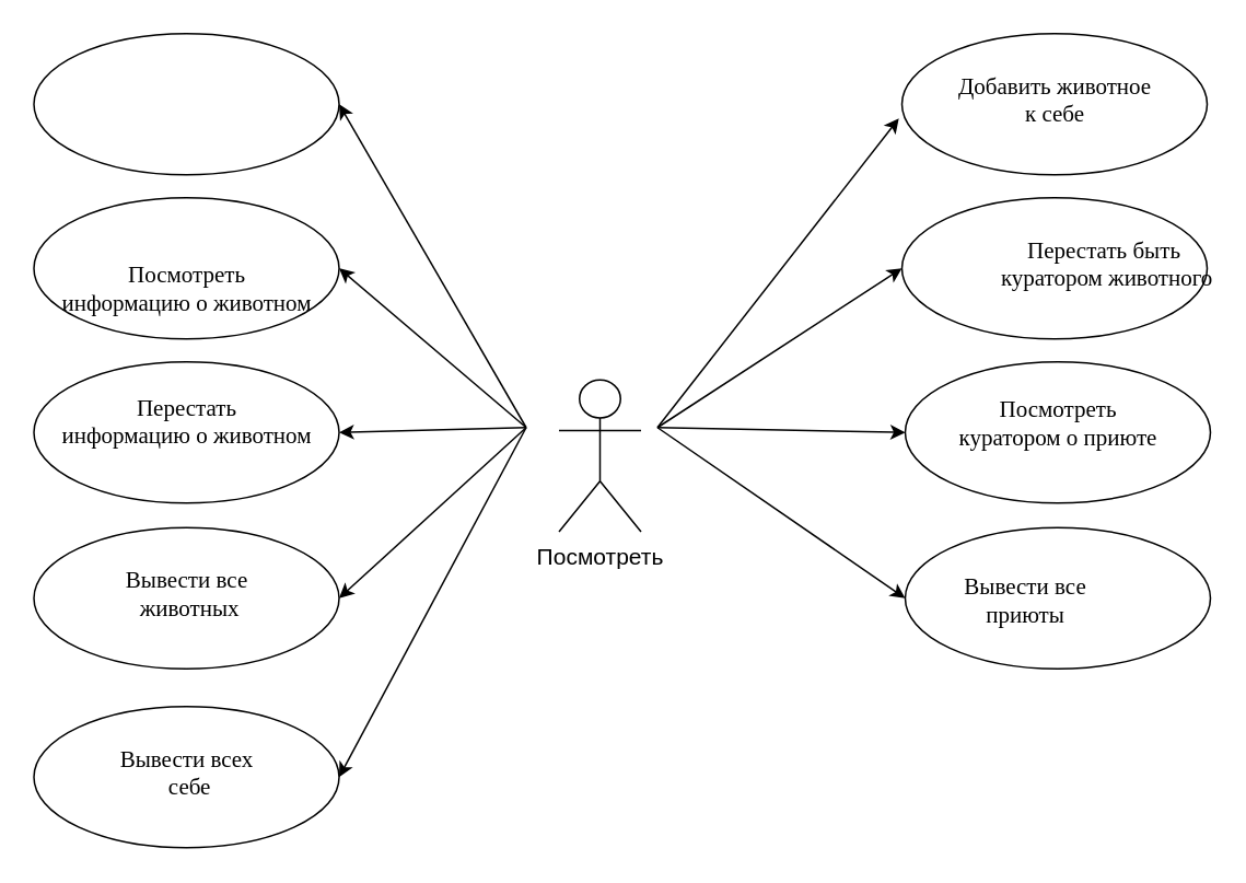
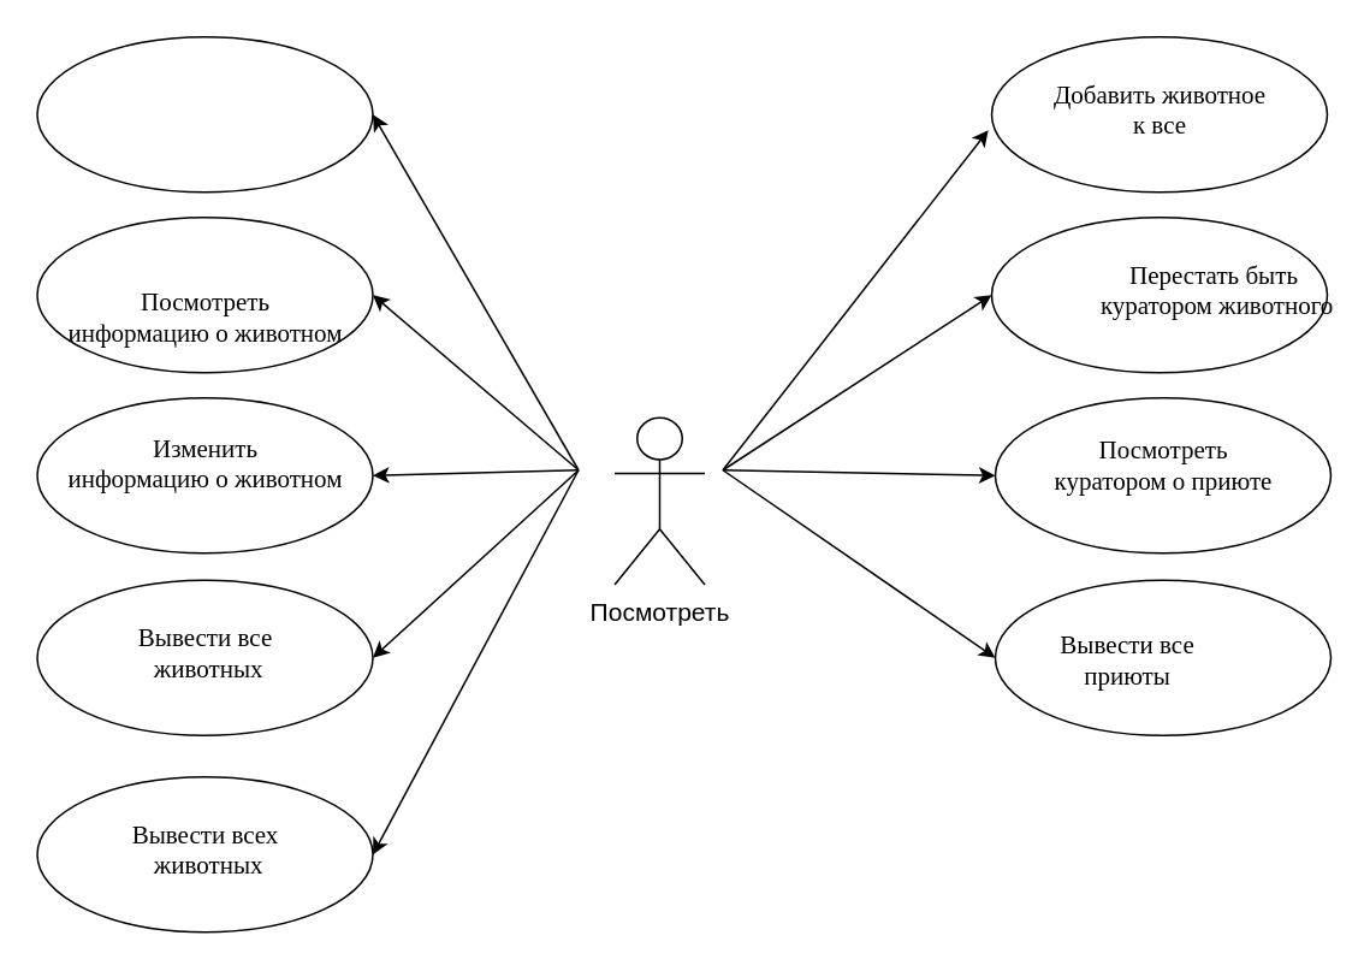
- <mxCell id="4" value="&lt;font style=&quot;font-size: 14px;&quot;&gt;Добавить животное&lt;br&gt;к себе&lt;/font&gt;" style="text;html=1;spacing=0;align=center;fontFamily=dialog;fontSize=12;fontStyle=0;=center;fontColor=#000000;verticalAlign=bottom" parent="3" vertex="1"><mxGeometry x="28.521" y="27.031" width="128.957" height="31.938" as="geometry" /></mxCell>
+ <mxCell id="4" value="&lt;font style=&quot;font-size: 14px;&quot;&gt;Добавить животное&lt;br&gt;к все&lt;/font&gt;" style="text;html=1;spacing=0;align=center;fontFamily=dialog;fontSize=12;fontStyle=0;=center;fontColor=#000000;verticalAlign=bottom" parent="3" vertex="1"><mxGeometry x="28.521" y="27.031" width="128.957" height="31.938" as="geometry" /></mxCell>
- <mxCell id="14" value="&lt;font style=&quot;font-size: 14px;&quot;&gt;Перестать&lt;br&gt;информацию о животном&lt;/font&gt;" style="text;html=1;spacing=0;align=center;fontFamily=dialog;fontSize=12;fontStyle=0;=center;fontColor=#000000;verticalAlign=bottom" parent="13" vertex="1"><mxGeometry x="60.25" y="9.547" width="65.5" height="45.906" as="geometry" /></mxCell>
+ <mxCell id="14" value="&lt;font style=&quot;font-size: 14px;&quot;&gt;Изменить&lt;br&gt;информацию о животном&lt;/font&gt;" style="text;html=1;spacing=0;align=center;fontFamily=dialog;fontSize=12;fontStyle=0;=center;fontColor=#000000;verticalAlign=bottom" parent="13" vertex="1"><mxGeometry x="60.25" y="9.547" width="65.5" height="45.906" as="geometry" /></mxCell>
- <mxCell id="27" value="&lt;span style=&quot;font-size: 14px;&quot;&gt;Вывести всех&lt;br&gt;&amp;nbsp;себе&lt;/span&gt;" style="text;html=1;spacing=0;align=center;fontFamily=dialog;fontSize=12;fontStyle=0;=center;fontColor=#000000;verticalAlign=bottom" parent="26" vertex="1"><mxGeometry x="60.25" y="13.547" width="65.5" height="45.906" as="geometry" /></mxCell>
+ <mxCell id="27" value="&lt;span style=&quot;font-size: 14px;&quot;&gt;Вывести всех&lt;br&gt;&amp;nbsp;животных&lt;/span&gt;" style="text;html=1;spacing=0;align=center;fontFamily=dialog;fontSize=12;fontStyle=0;=center;fontColor=#000000;verticalAlign=bottom" parent="26" vertex="1"><mxGeometry x="60.25" y="13.547" width="65.5" height="45.906" as="geometry" /></mxCell>
